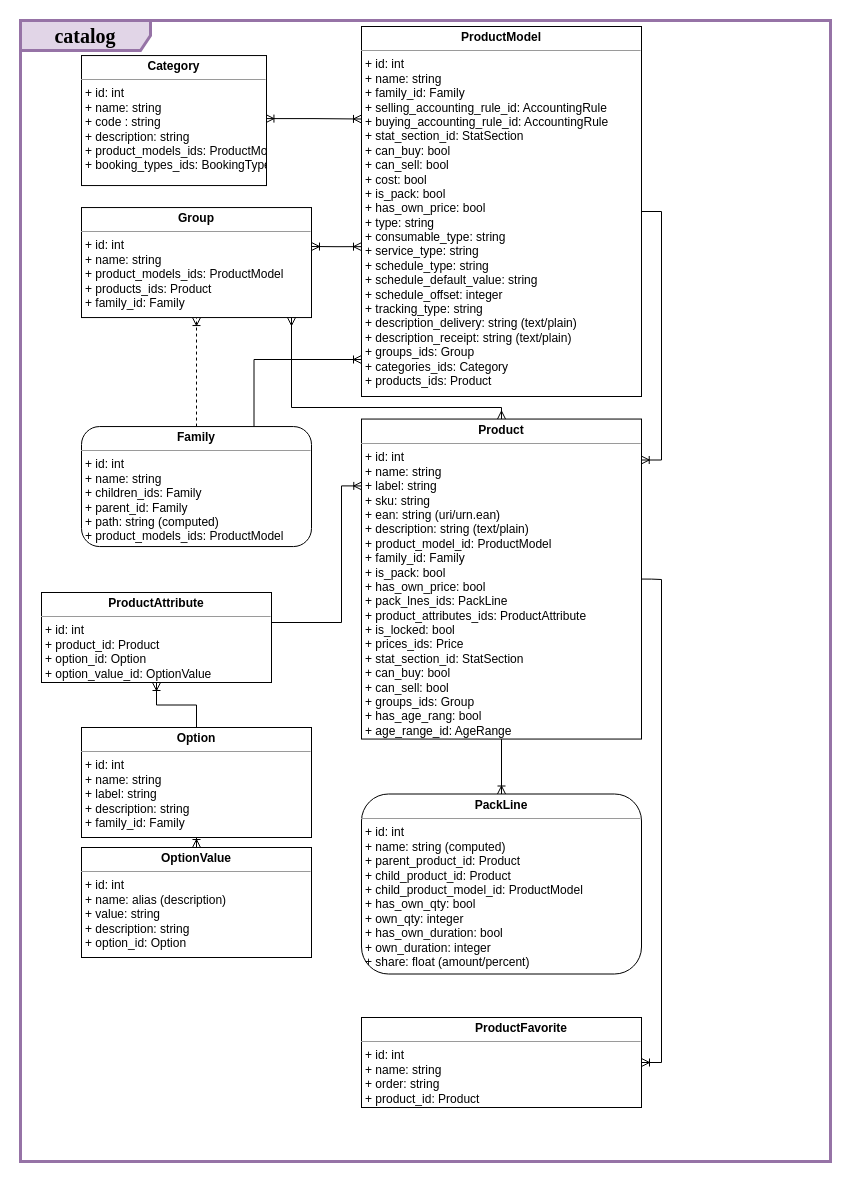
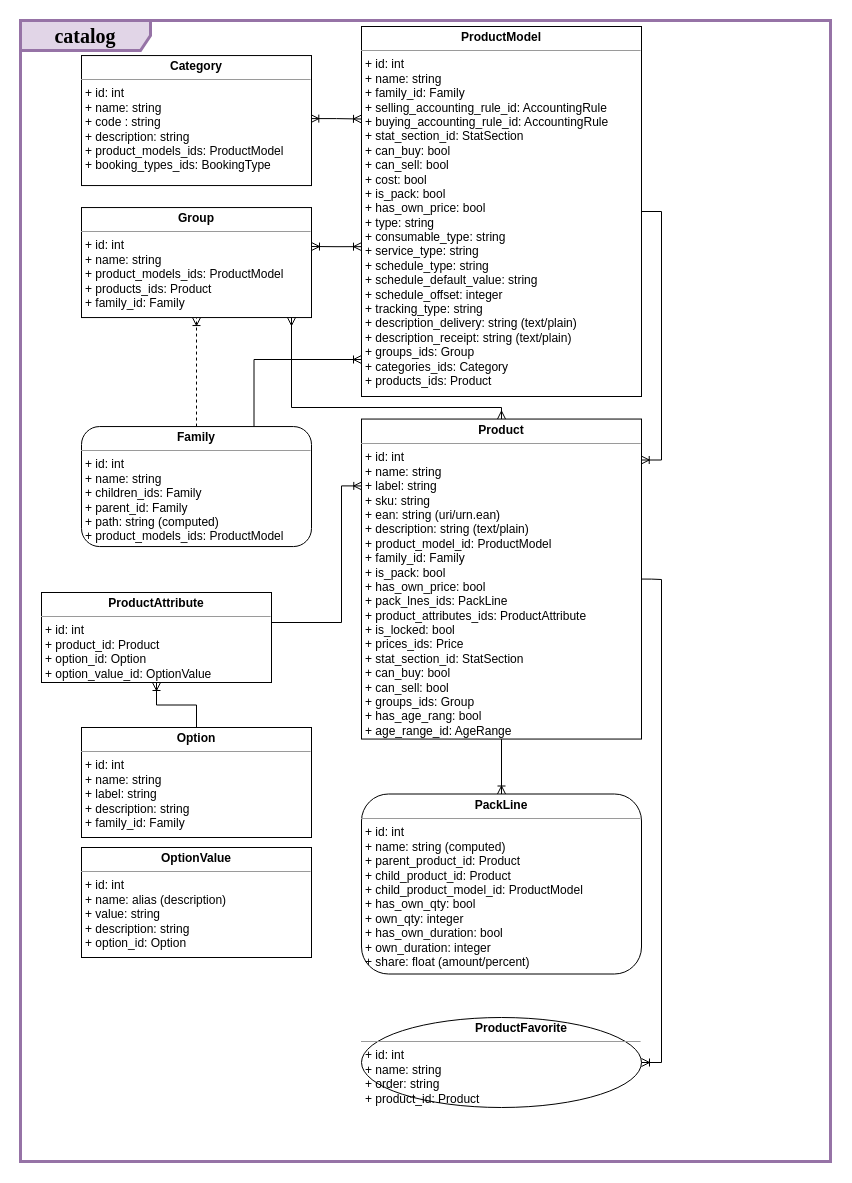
- <mxCell id="4" value="&lt;p style=&quot;margin: 0px ; margin-top: 4px ; text-align: center&quot;&gt;&lt;b&gt;Category&lt;/b&gt;&lt;/p&gt;&lt;hr size=&quot;1&quot;&gt;&lt;p style=&quot;margin: 0px ; margin-left: 4px&quot;&gt;+ id: int&lt;/p&gt;&lt;p style=&quot;margin: 0px 0px 0px 4px;&quot;&gt;+ name: string&lt;/p&gt;&lt;p style=&quot;margin: 0px 0px 0px 4px;&quot;&gt;+ code : string&lt;/p&gt;&lt;p style=&quot;margin: 0px 0px 0px 4px;&quot;&gt;+ description: string&lt;/p&gt;&lt;p style=&quot;margin: 0px 0px 0px 4px;&quot;&gt;+ product_models_ids: ProductModel&lt;/p&gt;&lt;p style=&quot;margin: 0px 0px 0px 4px;&quot;&gt;+ booking_types_ids: BookingType&lt;/p&gt;&lt;p style=&quot;margin: 0px 0px 0px 4px;&quot;&gt;&lt;br&gt;&lt;/p&gt;&lt;p style=&quot;margin: 0px 0px 0px 4px;&quot;&gt;&lt;br&gt;&lt;/p&gt;&lt;p style=&quot;margin: 0px 0px 0px 4px;&quot;&gt;&lt;br&gt;&lt;/p&gt;&lt;p style=&quot;margin: 0px 0px 0px 4px;&quot;&gt;&lt;br&gt;&lt;/p&gt;&lt;p style=&quot;margin: 0px 0px 0px 4px;&quot;&gt;&lt;br&gt;&lt;/p&gt;&lt;p style=&quot;margin: 0px 0px 0px 4px;&quot;&gt;&lt;br&gt;&lt;/p&gt;&lt;p style=&quot;margin: 0px 0px 0px 4px;&quot;&gt;&lt;br&gt;&lt;/p&gt;&lt;p style=&quot;margin: 0px 0px 0px 4px;&quot;&gt;&lt;br&gt;&lt;/p&gt;" style="verticalAlign=top;align=left;overflow=fill;fontSize=12;fontFamily=Helvetica;html=1;rounded=0;shadow=0;comic=0;labelBackgroundColor=none;strokeWidth=1" parent="1" vertex="1"><mxGeometry x="81" y="55.05" width="185" height="130" as="geometry" /></mxCell>
+ <mxCell id="4" value="&lt;p style=&quot;margin: 0px ; margin-top: 4px ; text-align: center&quot;&gt;&lt;b&gt;Category&lt;/b&gt;&lt;/p&gt;&lt;hr size=&quot;1&quot;&gt;&lt;p style=&quot;margin: 0px ; margin-left: 4px&quot;&gt;+ id: int&lt;/p&gt;&lt;p style=&quot;margin: 0px 0px 0px 4px;&quot;&gt;+ name: string&lt;/p&gt;&lt;p style=&quot;margin: 0px 0px 0px 4px;&quot;&gt;+ code : string&lt;/p&gt;&lt;p style=&quot;margin: 0px 0px 0px 4px;&quot;&gt;+ description: string&lt;/p&gt;&lt;p style=&quot;margin: 0px 0px 0px 4px;&quot;&gt;+ product_models_ids: ProductModel&lt;/p&gt;&lt;p style=&quot;margin: 0px 0px 0px 4px;&quot;&gt;+ booking_types_ids: BookingType&lt;/p&gt;&lt;p style=&quot;margin: 0px 0px 0px 4px;&quot;&gt;&lt;br&gt;&lt;/p&gt;&lt;p style=&quot;margin: 0px 0px 0px 4px;&quot;&gt;&lt;br&gt;&lt;/p&gt;&lt;p style=&quot;margin: 0px 0px 0px 4px;&quot;&gt;&lt;br&gt;&lt;/p&gt;&lt;p style=&quot;margin: 0px 0px 0px 4px;&quot;&gt;&lt;br&gt;&lt;/p&gt;&lt;p style=&quot;margin: 0px 0px 0px 4px;&quot;&gt;&lt;br&gt;&lt;/p&gt;&lt;p style=&quot;margin: 0px 0px 0px 4px;&quot;&gt;&lt;br&gt;&lt;/p&gt;&lt;p style=&quot;margin: 0px 0px 0px 4px;&quot;&gt;&lt;br&gt;&lt;/p&gt;&lt;p style=&quot;margin: 0px 0px 0px 4px;&quot;&gt;&lt;br&gt;&lt;/p&gt;" style="verticalAlign=top;align=left;overflow=fill;fontSize=12;fontFamily=Helvetica;html=1;rounded=0;shadow=0;comic=0;labelBackgroundColor=none;strokeWidth=1" parent="1" vertex="1"><mxGeometry x="81" y="55.05" width="230" height="130" as="geometry" /></mxCell>
- <mxCell id="23" value="" style="edgeStyle=orthogonalEdgeStyle;fontSize=12;html=1;endArrow=ERoneToMany;rounded=0;exitX=0.5;exitY=1;exitDx=0;exitDy=0;entryX=0.5;entryY=0;entryDx=0;entryDy=0;" parent="1" source="22" target="21" edge="1"><mxGeometry width="100" height="100" relative="1" as="geometry"><mxPoint x="871" y="647" as="sourcePoint" /><mxPoint x="971" y="547" as="targetPoint" /></mxGeometry></mxCell>
- <mxCell id="19" value="&lt;blockquote style=&quot;margin: 0 0 0 40px; border: none; padding: 0px;&quot;&gt;&lt;p style=&quot;margin: 0px ; margin-top: 4px ; text-align: center&quot;&gt;&lt;b&gt;ProductFavorite&lt;/b&gt;&lt;/p&gt;&lt;/blockquote&gt;&lt;hr size=&quot;1&quot;&gt;&lt;p style=&quot;margin: 0px ; margin-left: 4px&quot;&gt;+ id: int&lt;/p&gt;&lt;p style=&quot;margin: 0px ; margin-left: 4px&quot;&gt;+ name: string&lt;/p&gt;&lt;p style=&quot;margin: 0px ; margin-left: 4px&quot;&gt;+ order: string&lt;/p&gt;&lt;p style=&quot;margin: 0px 0px 0px 4px;&quot;&gt;+ product_id: Product&lt;/p&gt;&lt;p style=&quot;margin: 0px 0px 0px 4px;&quot;&gt;&lt;br&gt;&lt;/p&gt;&lt;p style=&quot;margin: 0px 0px 0px 4px;&quot;&gt;&lt;br&gt;&lt;/p&gt;" style="verticalAlign=top;align=left;overflow=fill;fontSize=12;fontFamily=Helvetica;html=1;rounded=0;shadow=0;comic=0;labelBackgroundColor=none;strokeWidth=1" parent="1" vertex="1"><mxGeometry x="361" y="1017" width="280" height="90" as="geometry" /></mxCell>
+ <mxCell id="19" value="&lt;blockquote style=&quot;margin: 0 0 0 40px; border: none; padding: 0px;&quot;&gt;&lt;p style=&quot;margin: 0px ; margin-top: 4px ; text-align: center&quot;&gt;&lt;b&gt;ProductFavorite&lt;/b&gt;&lt;/p&gt;&lt;/blockquote&gt;&lt;hr size=&quot;1&quot;&gt;&lt;p style=&quot;margin: 0px ; margin-left: 4px&quot;&gt;+ id: int&lt;/p&gt;&lt;p style=&quot;margin: 0px ; margin-left: 4px&quot;&gt;+ name: string&lt;/p&gt;&lt;p style=&quot;margin: 0px ; margin-left: 4px&quot;&gt;+ order: string&lt;/p&gt;&lt;p style=&quot;margin: 0px 0px 0px 4px;&quot;&gt;+ product_id: Product&lt;/p&gt;&lt;p style=&quot;margin: 0px 0px 0px 4px;&quot;&gt;&lt;br&gt;&lt;/p&gt;&lt;p style=&quot;margin: 0px 0px 0px 4px;&quot;&gt;&lt;br&gt;&lt;/p&gt;" style="ellipse;verticalAlign=top;align=left;overflow=fill;fontSize=12;fontFamily=Helvetica;html=1;shadow=0;comic=0;labelBackgroundColor=none;strokeWidth=1;" parent="1" vertex="1"><mxGeometry x="361" y="1017" width="280" height="90" as="geometry" /></mxCell>
